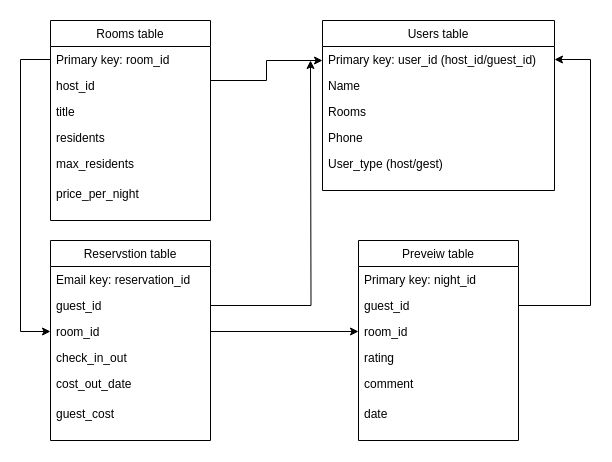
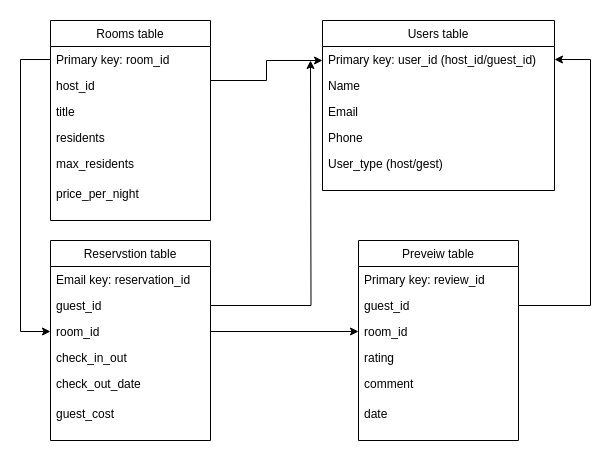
- <mxCell id="5" value="Rooms" style="text;align=left;verticalAlign=top;spacingLeft=4;spacingRight=4;overflow=hidden;rotatable=0;points=[[0,0.5],[1,0.5]];portConstraint=eastwest;rounded=0;shadow=0;html=0;" parent="2" vertex="1"><mxGeometry y="78" width="232" height="26" as="geometry" /></mxCell>
+ <mxCell id="5" value="Email" style="text;align=left;verticalAlign=top;spacingLeft=4;spacingRight=4;overflow=hidden;rotatable=0;points=[[0,0.5],[1,0.5]];portConstraint=eastwest;rounded=0;shadow=0;html=0;" parent="2" vertex="1"><mxGeometry y="78" width="232" height="26" as="geometry" /></mxCell>
- <mxCell id="25" value="Primary key: night_id" style="text;align=left;verticalAlign=top;spacingLeft=4;spacingRight=4;overflow=hidden;rotatable=0;points=[[0,0.5],[1,0.5]];portConstraint=eastwest;" vertex="1" parent="24"><mxGeometry y="26" width="160" height="26" as="geometry" /></mxCell>
+ <mxCell id="25" value="Primary key: review_id" style="text;align=left;verticalAlign=top;spacingLeft=4;spacingRight=4;overflow=hidden;rotatable=0;points=[[0,0.5],[1,0.5]];portConstraint=eastwest;" vertex="1" parent="24"><mxGeometry y="26" width="160" height="26" as="geometry" /></mxCell>
- <mxCell id="21" value="cost_out_date" style="text;align=left;verticalAlign=top;spacingLeft=4;spacingRight=4;overflow=hidden;rotatable=0;points=[[0,0.5],[1,0.5]];portConstraint=eastwest;rounded=0;shadow=0;html=0;" vertex="1" parent="15"><mxGeometry y="130" width="160" height="30" as="geometry" /></mxCell>
+ <mxCell id="21" value="check_out_date" style="text;align=left;verticalAlign=top;spacingLeft=4;spacingRight=4;overflow=hidden;rotatable=0;points=[[0,0.5],[1,0.5]];portConstraint=eastwest;rounded=0;shadow=0;html=0;" vertex="1" parent="15"><mxGeometry y="130" width="160" height="30" as="geometry" /></mxCell>
